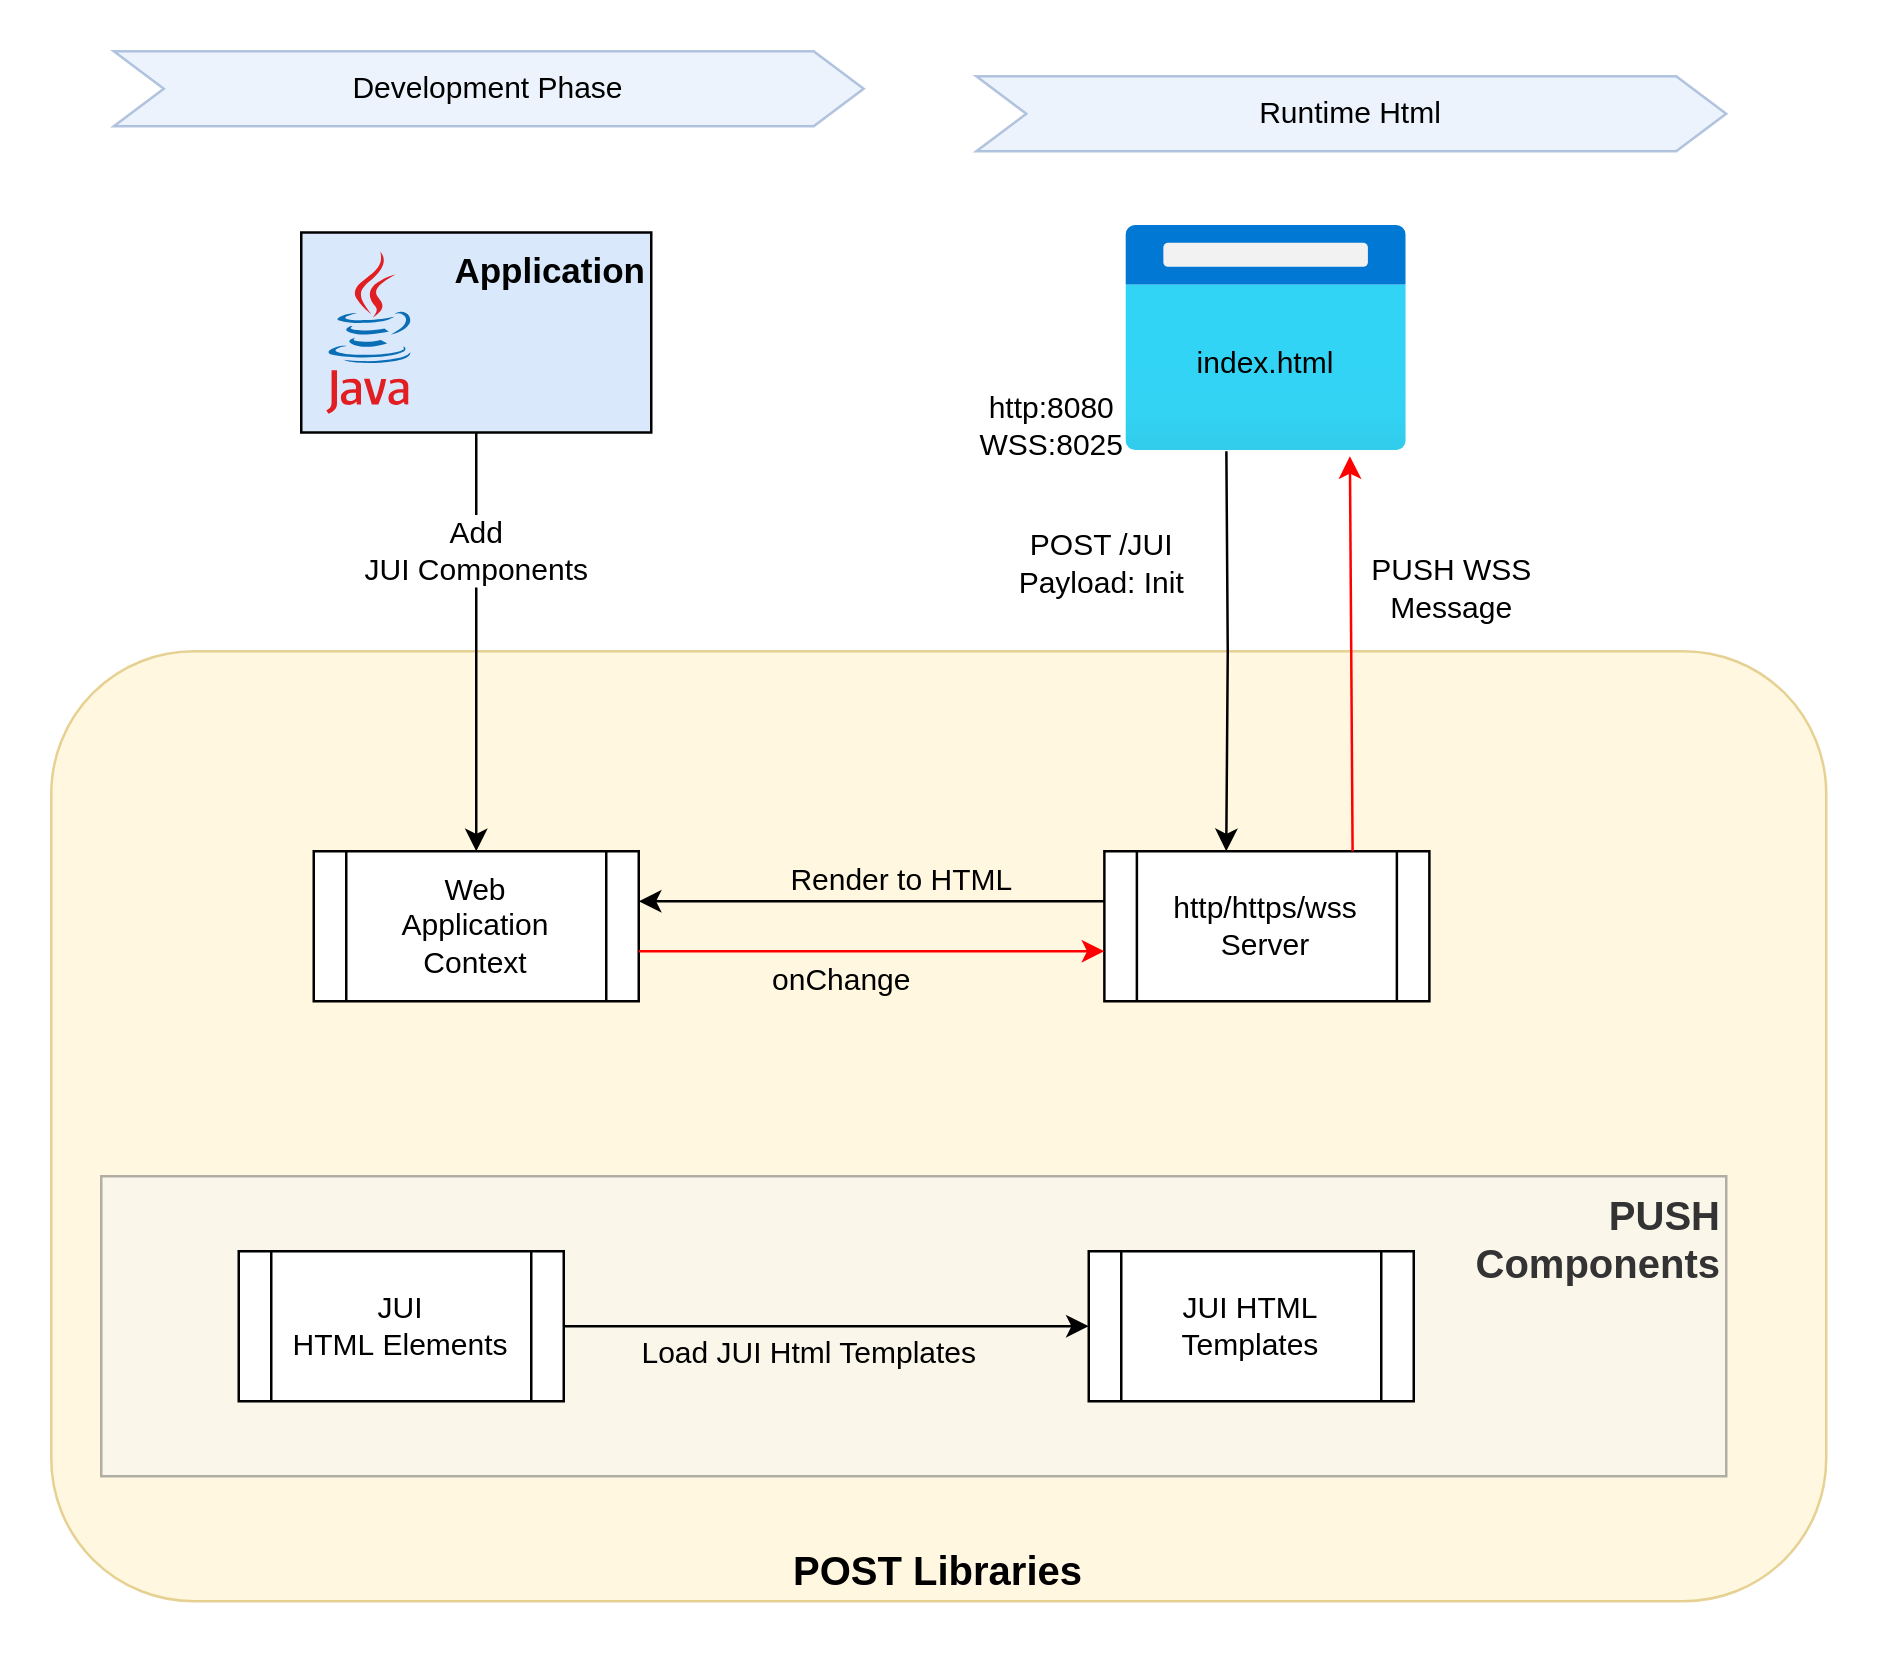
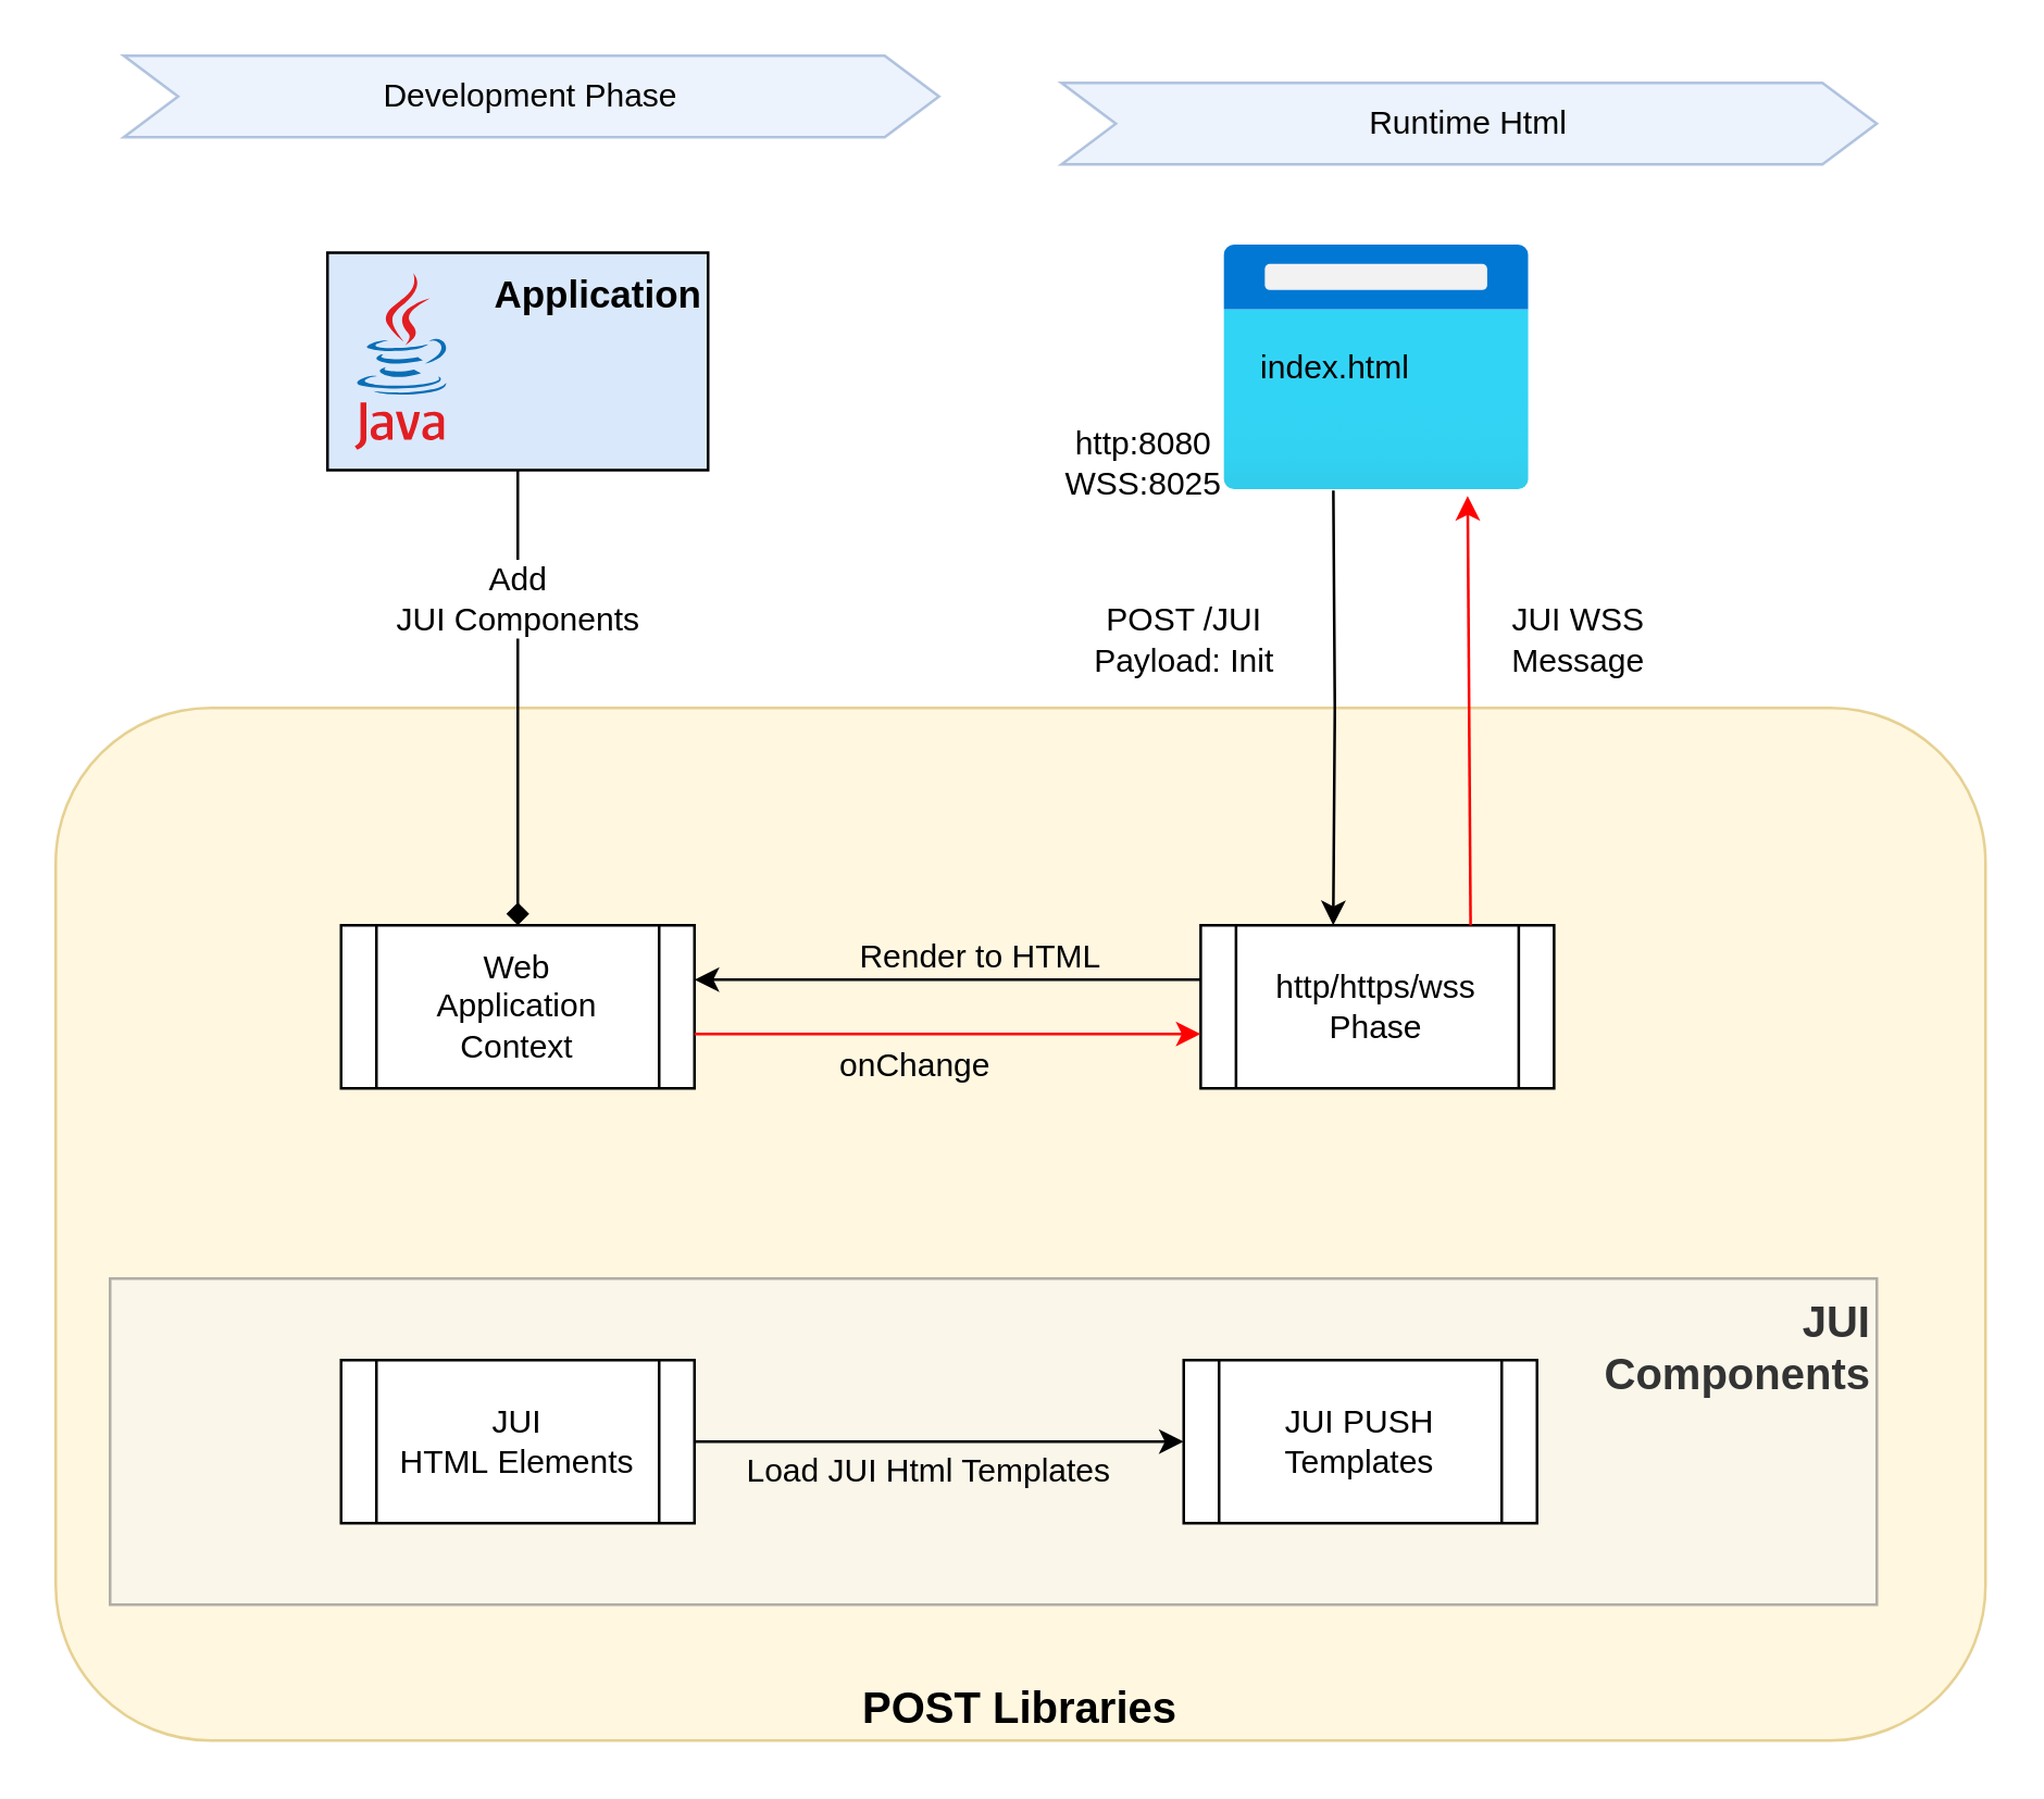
- <mxCell id="18" value="index.html" style="text;html=1;align=center;verticalAlign=middle;whiteSpace=wrap;rounded=0;" vertex="1" parent="1"><mxGeometry x="476.25" y="130" width="60" height="30" as="geometry" /></mxCell>
+ <mxCell id="18" value="index.html" style="text;html=1;align=center;verticalAlign=middle;whiteSpace=wrap;rounded=0;" vertex="1" parent="1"><mxGeometry x="461.25" y="120" width="60" height="30" as="geometry" /></mxCell>
- <mxCell id="19" value="POST /JUI&lt;div&gt;Payload: Init&lt;/div&gt;" style="text;html=1;align=center;verticalAlign=middle;whiteSpace=wrap;rounded=0;" vertex="1" parent="1"><mxGeometry x="396" y="210" width="88.75" height="30" as="geometry" /></mxCell>
+ <mxCell id="19" value="POST /JUI&lt;div&gt;Payload: Init&lt;/div&gt;" style="text;html=1;align=center;verticalAlign=middle;whiteSpace=wrap;rounded=0;" vertex="1" parent="1"><mxGeometry x="391" y="220" width="88.75" height="30" as="geometry" /></mxCell>
- <mxCell id="21" value="PUSH WSS&lt;div&gt;Message&lt;/div&gt;" style="text;html=1;align=center;verticalAlign=middle;whiteSpace=wrap;rounded=0;" vertex="1" parent="1"><mxGeometry x="536.25" y="220" width="88.75" height="30" as="geometry" /></mxCell>
+ <mxCell id="21" value="JUI WSS&lt;div&gt;Message&lt;/div&gt;" style="text;html=1;align=center;verticalAlign=middle;whiteSpace=wrap;rounded=0;" vertex="1" parent="1"><mxGeometry x="536.25" y="220" width="88.75" height="30" as="geometry" /></mxCell>
- <mxCell id="4" value="Add &lt;br&gt;JUI Components" style="edgeStyle=orthogonalEdgeStyle;rounded=0;orthogonalLoop=1;jettySize=auto;html=1;entryX=0.5;entryY=0;entryDx=0;entryDy=0;fontSize=12;" edge="1" parent="1" source="5" target="11"><mxGeometry x="-0.433" relative="1" as="geometry"><mxPoint as="offset" /></mxGeometry></mxCell>
+ <mxCell id="4" value="Add &lt;br&gt;JUI Components" style="edgeStyle=orthogonalEdgeStyle;rounded=0;orthogonalLoop=1;jettySize=auto;html=1;entryX=0.5;entryY=0;entryDx=0;entryDy=0;fontSize=12;endArrow=diamond;" edge="1" parent="1" source="5" target="11"><mxGeometry x="-0.433" relative="1" as="geometry"><mxPoint as="offset" /></mxGeometry></mxCell>
- <mxCell id="10" value="&lt;span style=&quot;font-size: 12px;&quot;&gt;http/https/wss&lt;/span&gt;&lt;div&gt;&lt;span style=&quot;font-size: 12px;&quot;&gt;Server&lt;/span&gt;&lt;/div&gt;" style="shape=process;whiteSpace=wrap;html=1;backgroundOutline=1;fontSize=8;" vertex="1" parent="1"><mxGeometry x="441.25" y="340" width="130" height="60" as="geometry" /></mxCell>
+ <mxCell id="10" value="&lt;span style=&quot;font-size: 12px;&quot;&gt;http/https/wss&lt;/span&gt;&lt;div&gt;&lt;span style=&quot;font-size: 12px;&quot;&gt;Phase&lt;/span&gt;&lt;/div&gt;" style="shape=process;whiteSpace=wrap;html=1;backgroundOutline=1;fontSize=8;" vertex="1" parent="1"><mxGeometry x="441.25" y="340" width="130" height="60" as="geometry" /></mxCell>
- <mxCell id="3" value="PUSH &lt;br&gt;Components" style="rounded=0;whiteSpace=wrap;html=1;fontSize=16;fillColor=#f5f5f5;fontColor=#333333;strokeColor=#666666;opacity=50;align=right;verticalAlign=top;fontStyle=1" vertex="1" parent="1"><mxGeometry x="40" y="470" width="650" height="120" as="geometry" /></mxCell>
+ <mxCell id="3" value="JUI &lt;br&gt;Components" style="rounded=0;whiteSpace=wrap;html=1;fontSize=16;fillColor=#f5f5f5;fontColor=#333333;strokeColor=#666666;opacity=50;align=right;verticalAlign=top;fontStyle=1" vertex="1" parent="1"><mxGeometry x="40" y="470" width="650" height="120" as="geometry" /></mxCell>
- <mxCell id="17" value="&lt;span style=&quot;font-size: 12px;&quot;&gt;JUI HTML&lt;/span&gt;&lt;span style=&quot;font-size: 12px; background-color: transparent;&quot;&gt;&amp;nbsp;Elements&lt;/span&gt;" style="shape=process;whiteSpace=wrap;html=1;backgroundOutline=1;fontSize=8;" vertex="1" parent="1"><mxGeometry x="95" y="500" width="130" height="60" as="geometry" /></mxCell>
+ <mxCell id="17" value="&lt;span style=&quot;font-size: 12px;&quot;&gt;JUI HTML&lt;/span&gt;&lt;span style=&quot;font-size: 12px; background-color: transparent;&quot;&gt;&amp;nbsp;Elements&lt;/span&gt;" style="shape=process;whiteSpace=wrap;html=1;backgroundOutline=1;fontSize=8;" vertex="1" parent="1"><mxGeometry x="125" y="500" width="130" height="60" as="geometry" /></mxCell>
- <mxCell id="14" value="&lt;span style=&quot;font-size: 12px;&quot;&gt;JUI HTML Templates&lt;/span&gt;" style="shape=process;whiteSpace=wrap;html=1;backgroundOutline=1;fontSize=8;" vertex="1" parent="1"><mxGeometry x="435" y="500" width="130" height="60" as="geometry" /></mxCell>
+ <mxCell id="14" value="&lt;span style=&quot;font-size: 12px;&quot;&gt;JUI PUSH Templates&lt;/span&gt;" style="shape=process;whiteSpace=wrap;html=1;backgroundOutline=1;fontSize=8;" vertex="1" parent="1"><mxGeometry x="435" y="500" width="130" height="60" as="geometry" /></mxCell>
